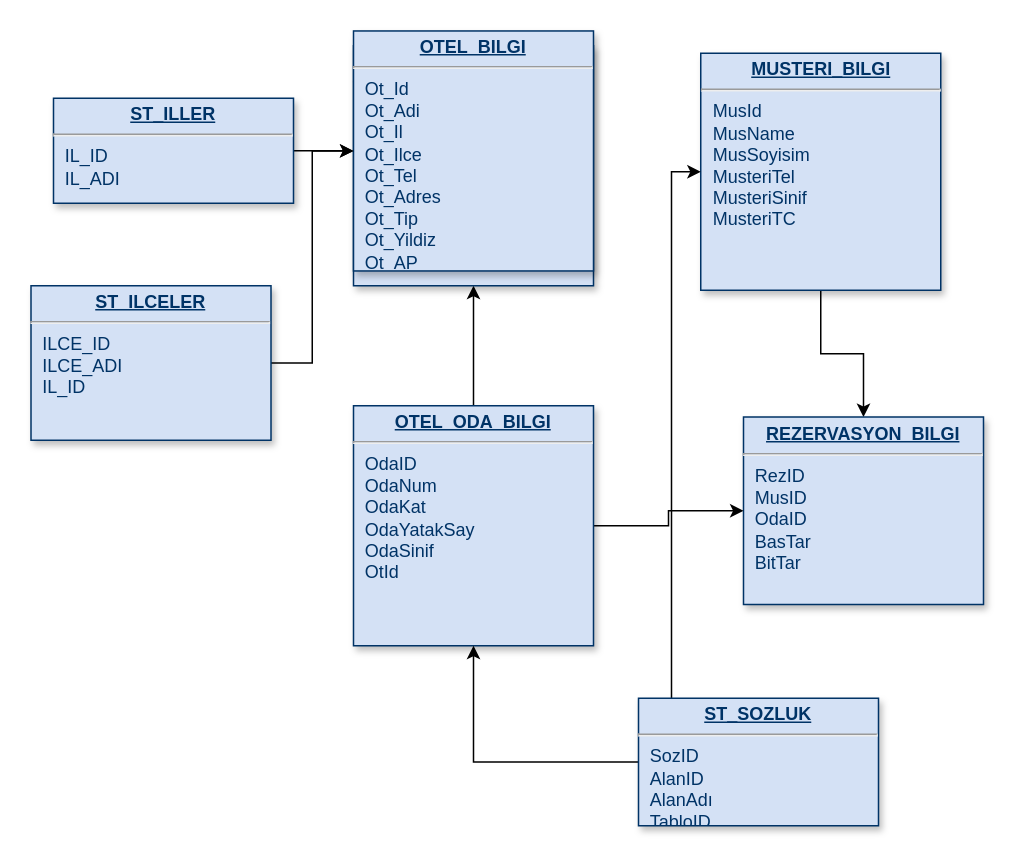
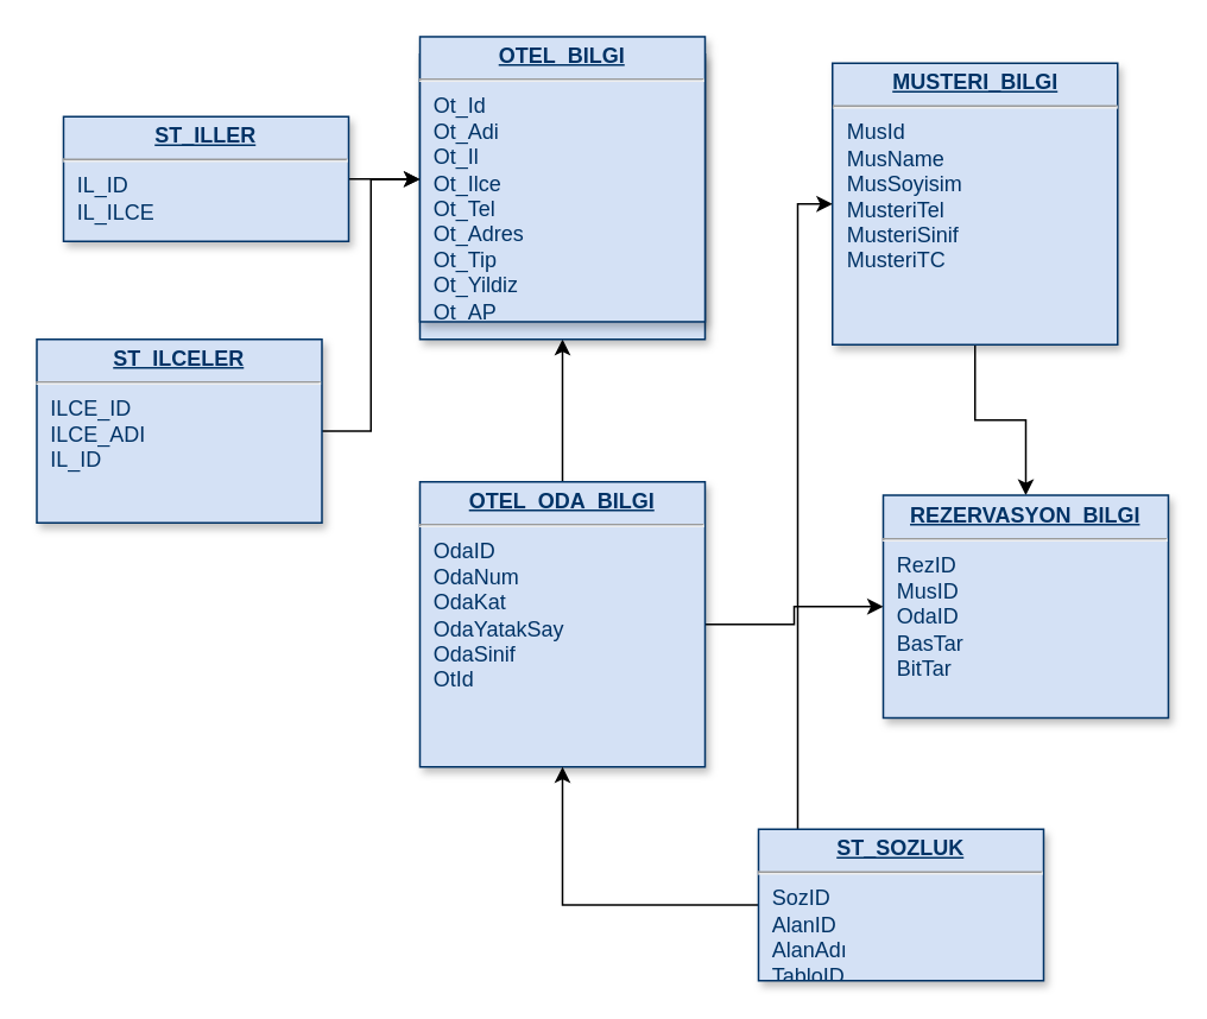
- <mxCell id="14" value="&lt;p style=&quot;margin: 0px ; margin-top: 4px ; text-align: center ; text-decoration: underline&quot;&gt;&lt;b&gt;ST_ILLER&lt;/b&gt;&lt;/p&gt;&lt;hr&gt;&lt;p style=&quot;margin: 0px ; margin-left: 8px&quot;&gt;&lt;span&gt;IL_ID&lt;/span&gt;&lt;br&gt;&lt;/p&gt;&lt;p style=&quot;margin: 0px ; margin-left: 8px&quot;&gt;&lt;span&gt;IL_ADI&lt;/span&gt;&lt;/p&gt;" style="verticalAlign=top;align=left;overflow=fill;fontSize=12;fontFamily=Helvetica;html=1;strokeColor=#003366;shadow=1;fillColor=#D4E1F5;fontColor=#003366" vertex="1" parent="1"><mxGeometry x="35" y="65" width="160" height="70" as="geometry" /></mxCell>
+ <mxCell id="14" value="&lt;p style=&quot;margin: 0px ; margin-top: 4px ; text-align: center ; text-decoration: underline&quot;&gt;&lt;b&gt;ST_ILLER&lt;/b&gt;&lt;/p&gt;&lt;hr&gt;&lt;p style=&quot;margin: 0px ; margin-left: 8px&quot;&gt;&lt;span&gt;IL_ID&lt;/span&gt;&lt;br&gt;&lt;/p&gt;&lt;p style=&quot;margin: 0px ; margin-left: 8px&quot;&gt;&lt;span&gt;IL_ILCE&lt;/span&gt;&lt;/p&gt;" style="verticalAlign=top;align=left;overflow=fill;fontSize=12;fontFamily=Helvetica;html=1;strokeColor=#003366;shadow=1;fillColor=#D4E1F5;fontColor=#003366" vertex="1" parent="1"><mxGeometry x="35" y="65" width="160" height="70" as="geometry" /></mxCell>
